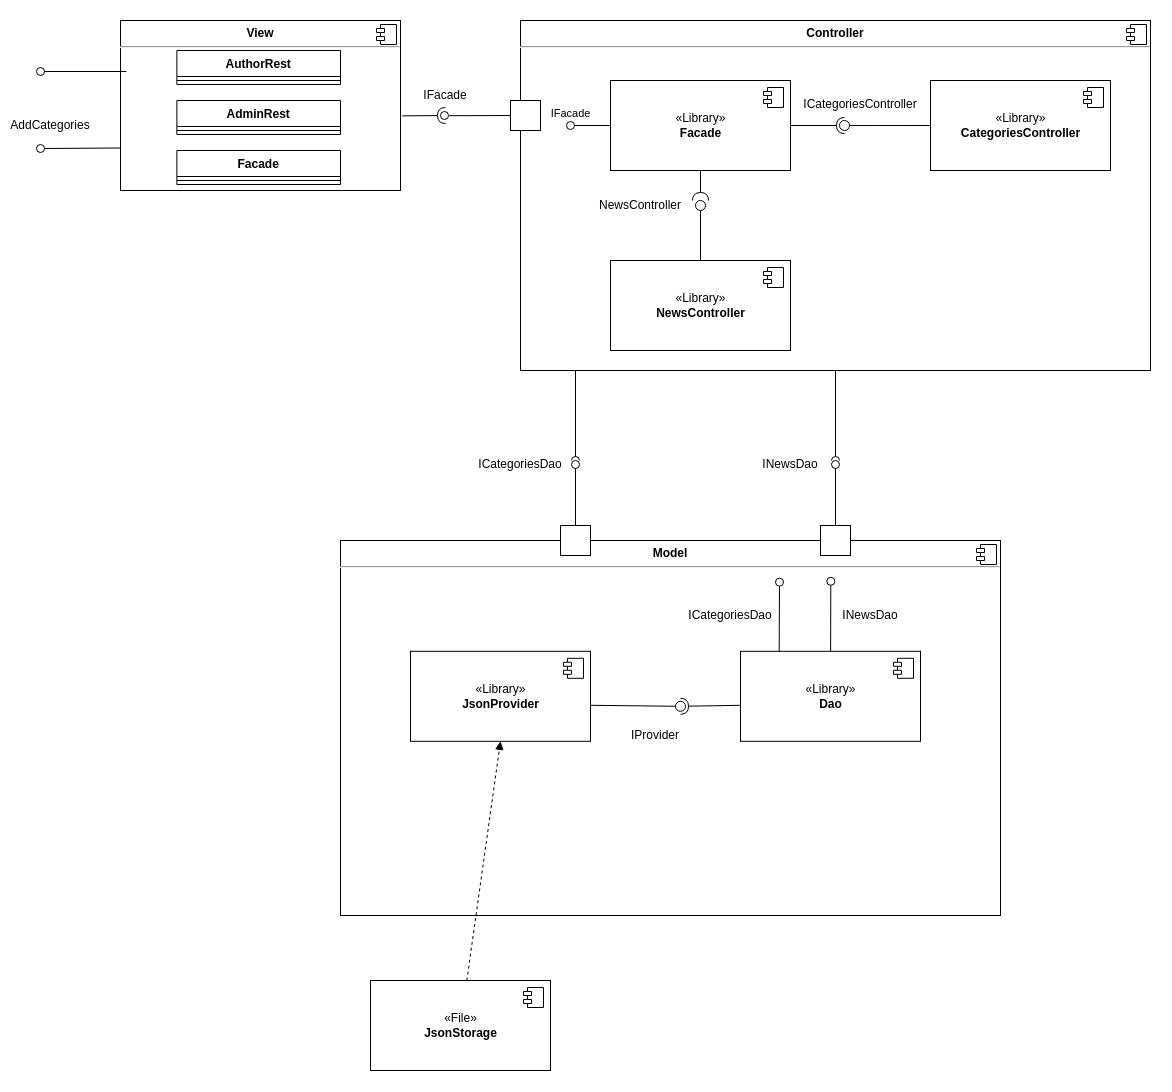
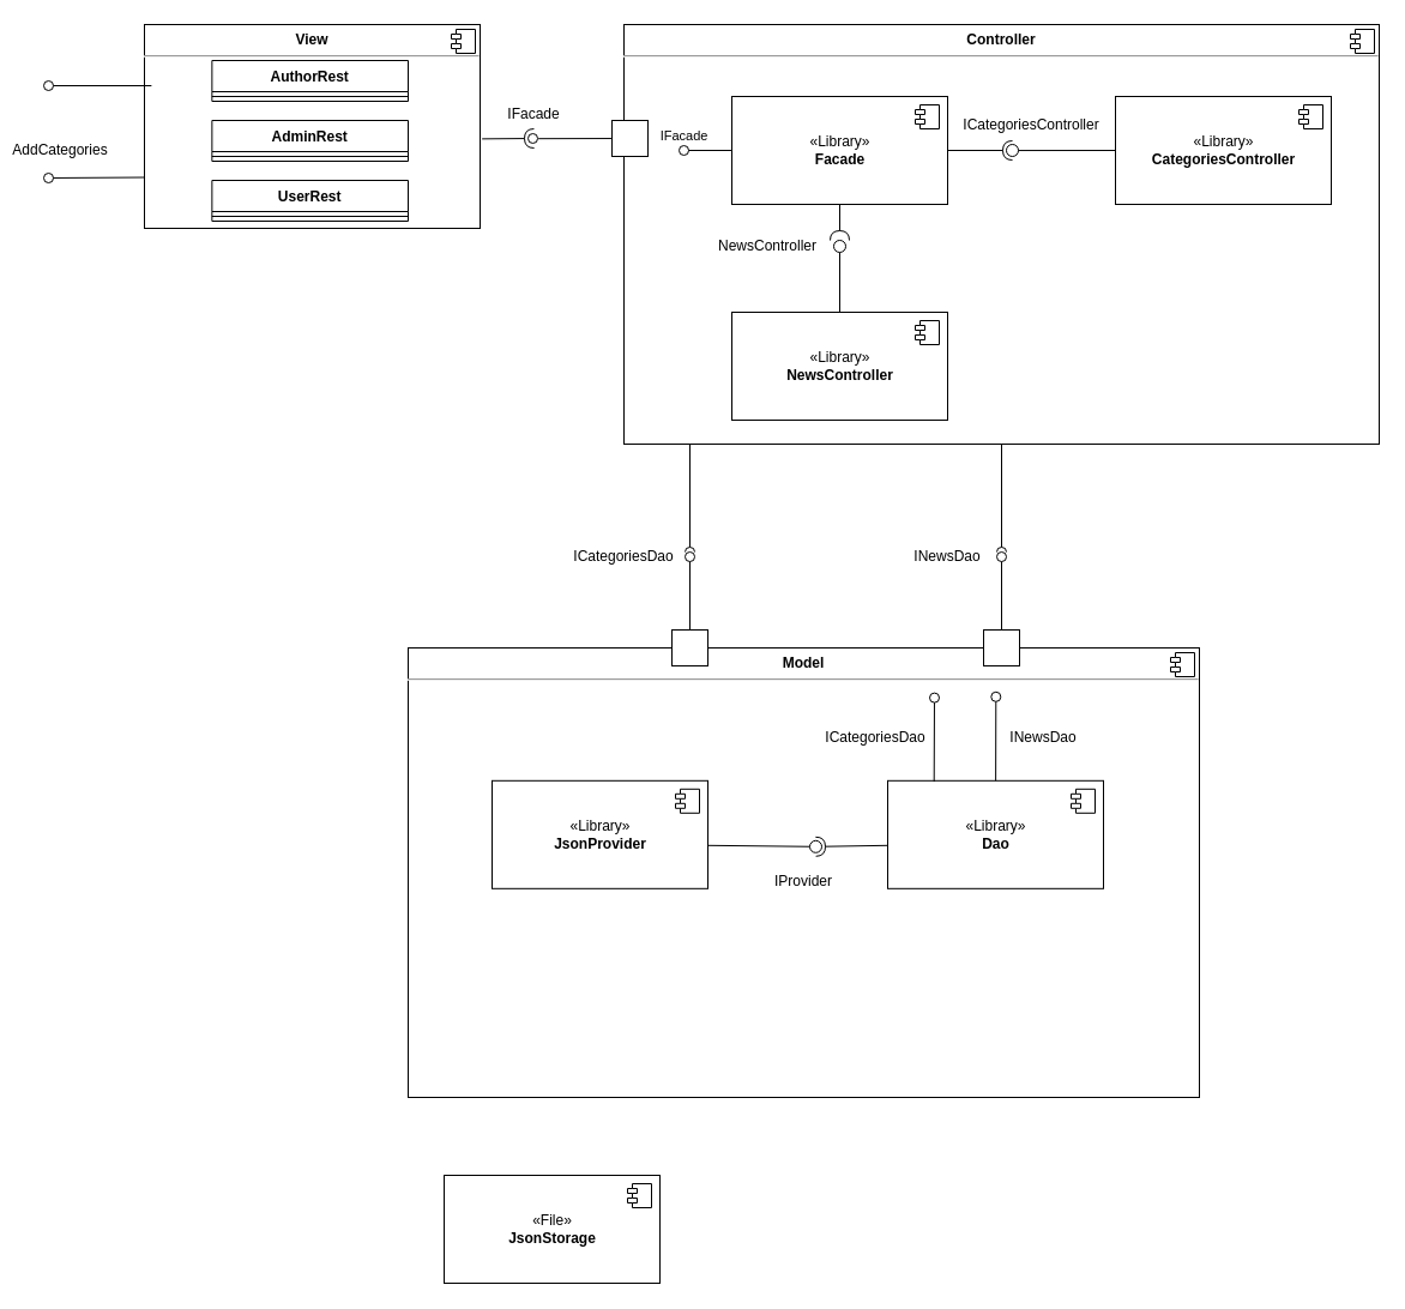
- <mxCell id="11" value="Facade" style="swimlane;fontStyle=1;align=center;verticalAlign=top;childLayout=stackLayout;horizontal=1;startSize=26;horizontalStack=0;resizeParent=1;resizeParentMax=0;resizeLast=0;collapsible=1;marginBottom=0;" vertex="1" parent="4"><mxGeometry x="56.37" y="130" width="163.63" height="34" as="geometry" /></mxCell>
+ <mxCell id="11" value="UserRest" style="swimlane;fontStyle=1;align=center;verticalAlign=top;childLayout=stackLayout;horizontal=1;startSize=26;horizontalStack=0;resizeParent=1;resizeParentMax=0;resizeLast=0;collapsible=1;marginBottom=0;" vertex="1" parent="4"><mxGeometry x="56.37" y="130" width="163.63" height="34" as="geometry" /></mxCell>
- <mxCell id="61" value="IProvider" style="text;html=1;strokeColor=none;fillColor=none;align=center;verticalAlign=middle;whiteSpace=wrap;rounded=0;" vertex="1" parent="2"><mxGeometry x="605" y="700" width="60" height="30" as="geometry" /></mxCell>
+ <mxCell id="61" value="IProvider" style="text;html=1;strokeColor=none;fillColor=none;align=center;verticalAlign=middle;whiteSpace=wrap;rounded=0;" vertex="1" parent="2"><mxGeometry x="620" y="700" width="60" height="30" as="geometry" /></mxCell>
- <mxCell id="64" value="" style="html=1;verticalAlign=bottom;labelBackgroundColor=none;endArrow=block;endFill=1;dashed=1;rounded=0;entryX=0.5;entryY=1;entryDx=0;entryDy=0;" edge="1" parent="1" source="62" target="56"><mxGeometry width="160" relative="1" as="geometry"><mxPoint x="540" y="900" as="sourcePoint" /><mxPoint x="700" y="900" as="targetPoint" /></mxGeometry></mxCell>
